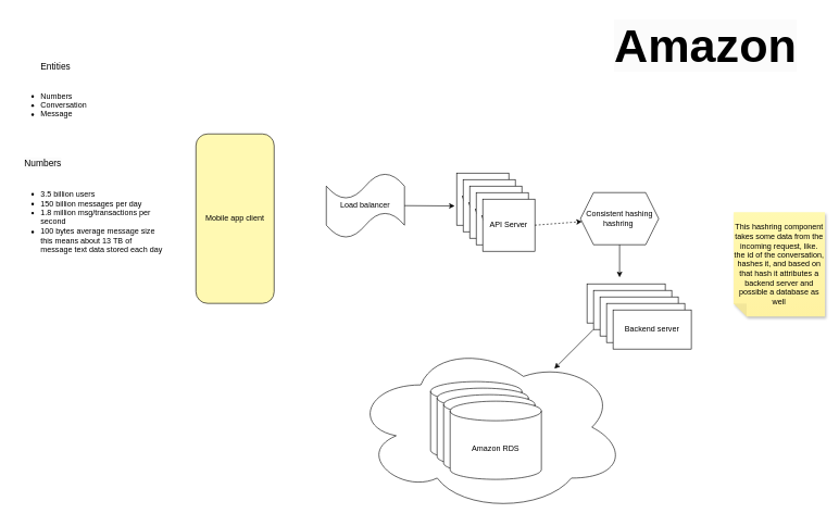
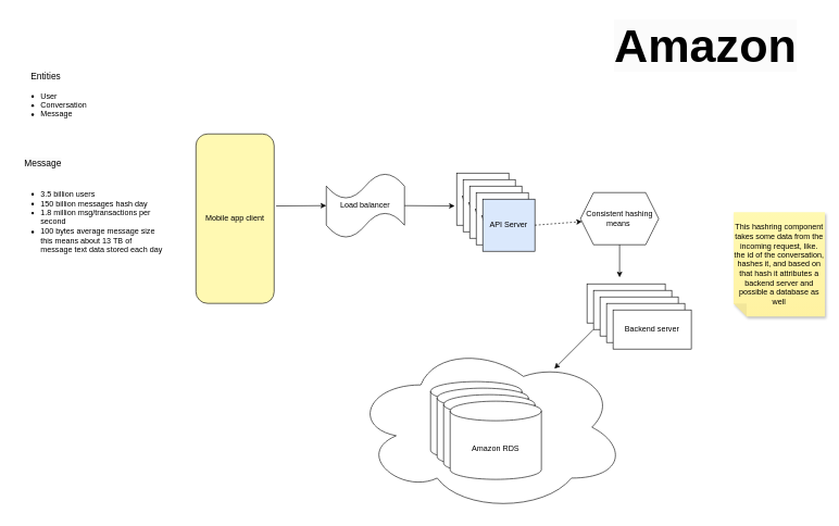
- <mxCell id="4" value="&lt;font style=&quot;font-size: 14px;&quot;&gt;Entities&lt;/font&gt;" style="text;html=1;strokeColor=none;fillColor=none;align=center;verticalAlign=middle;whiteSpace=wrap;overflow=hidden;" vertex="1" parent="1"><mxGeometry x="45" y="90" width="80" height="20" as="geometry" /></mxCell>
+ <mxCell id="4" value="&lt;font style=&quot;font-size: 14px;&quot;&gt;Entities&lt;/font&gt;" style="text;html=1;strokeColor=none;fillColor=none;align=center;verticalAlign=middle;whiteSpace=wrap;overflow=hidden;" vertex="1" parent="1"><mxGeometry x="30" y="105" width="80" height="20" as="geometry" /></mxCell>
- <mxCell id="5" value="&lt;ul&gt;&lt;li&gt;Numbers&lt;/li&gt;&lt;li&gt;Conversation&lt;/li&gt;&lt;li&gt;Message&lt;/li&gt;&lt;/ul&gt;" style="text;strokeColor=none;fillColor=none;html=1;whiteSpace=wrap;verticalAlign=middle;overflow=hidden;" vertex="1" parent="1"><mxGeometry x="20" y="125" width="120" height="60" as="geometry" /></mxCell>
+ <mxCell id="5" value="&lt;ul&gt;&lt;li&gt;User&lt;/li&gt;&lt;li&gt;Conversation&lt;/li&gt;&lt;li&gt;Message&lt;/li&gt;&lt;/ul&gt;" style="text;strokeColor=none;fillColor=none;html=1;whiteSpace=wrap;verticalAlign=middle;overflow=hidden;" vertex="1" parent="1"><mxGeometry x="20" y="125" width="120" height="60" as="geometry" /></mxCell>
- <mxCell id="6" value="&lt;span style=&quot;color: rgb(0, 0, 0); font-family: Helvetica; font-size: 14px; font-style: normal; font-variant-ligatures: normal; font-variant-caps: normal; font-weight: 400; letter-spacing: normal; orphans: 2; text-align: center; text-indent: 0px; text-transform: none; widows: 2; word-spacing: 0px; -webkit-text-stroke-width: 0px; background-color: rgb(251, 251, 251); text-decoration-thickness: initial; text-decoration-style: initial; text-decoration-color: initial; float: none; display: inline !important;&quot;&gt;Numbers&lt;/span&gt;" style="text;whiteSpace=wrap;html=1;" vertex="1" parent="1"><mxGeometry x="35" y="235" width="90" height="40" as="geometry" /></mxCell>
+ <mxCell id="6" value="&lt;span style=&quot;color: rgb(0, 0, 0); font-family: Helvetica; font-size: 14px; font-style: normal; font-variant-ligatures: normal; font-variant-caps: normal; font-weight: 400; letter-spacing: normal; orphans: 2; text-align: center; text-indent: 0px; text-transform: none; widows: 2; word-spacing: 0px; -webkit-text-stroke-width: 0px; background-color: rgb(251, 251, 251); text-decoration-thickness: initial; text-decoration-style: initial; text-decoration-color: initial; float: none; display: inline !important;&quot;&gt;Message&lt;/span&gt;" style="text;whiteSpace=wrap;html=1;" vertex="1" parent="1"><mxGeometry x="35" y="235" width="90" height="40" as="geometry" /></mxCell>
+ <mxCell id="10" value="" style="endArrow=classic;html=1;rounded=0;entryX=0;entryY=0.5;entryDx=0;entryDy=0;entryPerimeter=0;exitX=1.025;exitY=0.425;exitDx=0;exitDy=0;exitPerimeter=0;" edge="1" parent="1" source="8" target="9"><mxGeometry width="50" height="50" relative="1" as="geometry"><mxPoint x="570" y="375" as="sourcePoint" /><mxPoint x="620" y="325" as="targetPoint" /></mxGeometry></mxCell>
- <mxCell id="18" value="Consistent hashing&lt;br&gt;hashring&amp;nbsp;&lt;span style=&quot;position: relative; height: 0px; display: inline; padding: 0px; margin: 0px; width: 0px; border: none; outline: none; background: none; white-space: nowrap; user-select: none;&quot;&gt;&lt;span style=&quot;position: absolute; height: 0px; display: inline; padding: 0px; margin: 0px; width: 0px; border: none; outline: none; background: none; white-space: nowrap; user-select: none;&quot;&gt;&lt;/span&gt;&lt;/span&gt;&lt;span style=&quot;position: relative; height: 0px; display: inline; padding: 0px; margin: 0px; width: 0px; border: none; outline: none; background: none; white-space: nowrap; user-select: none;&quot;&gt;&lt;span style=&quot;position: absolute; height: 0px; display: inline; padding: 0px; margin: 0px; width: 0px; border: none; outline: none; background: none; white-space: nowrap; user-select: none;&quot;&gt;&lt;/span&gt;&lt;/span&gt;&lt;span style=&quot;position: relative; height: 0px; display: inline; padding: 0px; margin: 0px; width: 0px; border: none; outline: none; background: none; white-space: nowrap; user-select: none;&quot;&gt;&lt;span style=&quot;position: absolute; height: 0px; display: inline; padding: 0px; margin: 0px; width: 0px; border: none; outline: none; background: none; white-space: nowrap; user-select: none;&quot;&gt;&lt;/span&gt;&lt;/span&gt;&lt;span style=&quot;position: relative; height: 0px; display: inline; padding: 0px; margin: 0px; width: 0px; border: none; outline: none; background: none; white-space: nowrap; user-select: none;&quot;&gt;&lt;span style=&quot;position: absolute; height: 0px; display: inline; padding: 0px; margin: 0px; width: 0px; border: none; outline: none; background: none; white-space: nowrap; user-select: none;&quot;&gt;&lt;/span&gt;&lt;/span&gt;" style="shape=hexagon;perimeter=hexagonPerimeter2;whiteSpace=wrap;html=1;fixedSize=1;" vertex="1" parent="1"><mxGeometry x="890" y="295" width="120" height="80" as="geometry" /></mxCell>
+ <mxCell id="18" value="Consistent hashing&lt;br&gt;means&amp;nbsp;&lt;span style=&quot;position: relative; height: 0px; display: inline; padding: 0px; margin: 0px; width: 0px; border: none; outline: none; background: none; white-space: nowrap; user-select: none;&quot;&gt;&lt;span style=&quot;position: absolute; height: 0px; display: inline; padding: 0px; margin: 0px; width: 0px; border: none; outline: none; background: none; white-space: nowrap; user-select: none;&quot;&gt;&lt;/span&gt;&lt;/span&gt;&lt;span style=&quot;position: relative; height: 0px; display: inline; padding: 0px; margin: 0px; width: 0px; border: none; outline: none; background: none; white-space: nowrap; user-select: none;&quot;&gt;&lt;span style=&quot;position: absolute; height: 0px; display: inline; padding: 0px; margin: 0px; width: 0px; border: none; outline: none; background: none; white-space: nowrap; user-select: none;&quot;&gt;&lt;/span&gt;&lt;/span&gt;&lt;span style=&quot;position: relative; height: 0px; display: inline; padding: 0px; margin: 0px; width: 0px; border: none; outline: none; background: none; white-space: nowrap; user-select: none;&quot;&gt;&lt;span style=&quot;position: absolute; height: 0px; display: inline; padding: 0px; margin: 0px; width: 0px; border: none; outline: none; background: none; white-space: nowrap; user-select: none;&quot;&gt;&lt;/span&gt;&lt;/span&gt;&lt;span style=&quot;position: relative; height: 0px; display: inline; padding: 0px; margin: 0px; width: 0px; border: none; outline: none; background: none; white-space: nowrap; user-select: none;&quot;&gt;&lt;span style=&quot;position: absolute; height: 0px; display: inline; padding: 0px; margin: 0px; width: 0px; border: none; outline: none; background: none; white-space: nowrap; user-select: none;&quot;&gt;&lt;/span&gt;&lt;/span&gt;" style="shape=hexagon;perimeter=hexagonPerimeter2;whiteSpace=wrap;html=1;fixedSize=1;" vertex="1" parent="1"><mxGeometry x="890" y="295" width="120" height="80" as="geometry" /></mxCell>
- <mxCell id="7" value="&lt;ul&gt;&lt;li&gt;3.5 billion users&lt;/li&gt;&lt;li&gt;150 billion messages per day&lt;/li&gt;&lt;li&gt;1.8 million msg/transactions per second&lt;/li&gt;&lt;li&gt;100 bytes average message size this means about 13 TB of message text data stored each day&lt;/li&gt;&lt;/ul&gt;" style="text;strokeColor=none;fillColor=none;html=1;whiteSpace=wrap;verticalAlign=middle;overflow=hidden;" vertex="1" parent="1"><mxGeometry x="20" y="265" width="230" height="150" as="geometry" /></mxCell>
+ <mxCell id="7" value="&lt;ul&gt;&lt;li&gt;3.5 billion users&lt;/li&gt;&lt;li&gt;150 billion messages hash day&lt;/li&gt;&lt;li&gt;1.8 million msg/transactions per second&lt;/li&gt;&lt;li&gt;100 bytes average message size this means about 13 TB of message text data stored each day&lt;/li&gt;&lt;/ul&gt;" style="text;strokeColor=none;fillColor=none;html=1;whiteSpace=wrap;verticalAlign=middle;overflow=hidden;" vertex="1" parent="1"><mxGeometry x="20" y="265" width="230" height="150" as="geometry" /></mxCell>
- <mxCell id="15" value="API Server" style="whiteSpace=wrap;html=1;aspect=fixed;" vertex="1" parent="1"><mxGeometry x="740" y="305" width="80" height="80" as="geometry" /></mxCell>
+ <mxCell id="15" value="API Server" style="whiteSpace=wrap;html=1;aspect=fixed;fillColor=#dae8fc;" vertex="1" parent="1"><mxGeometry x="740" y="305" width="80" height="80" as="geometry" /></mxCell>
